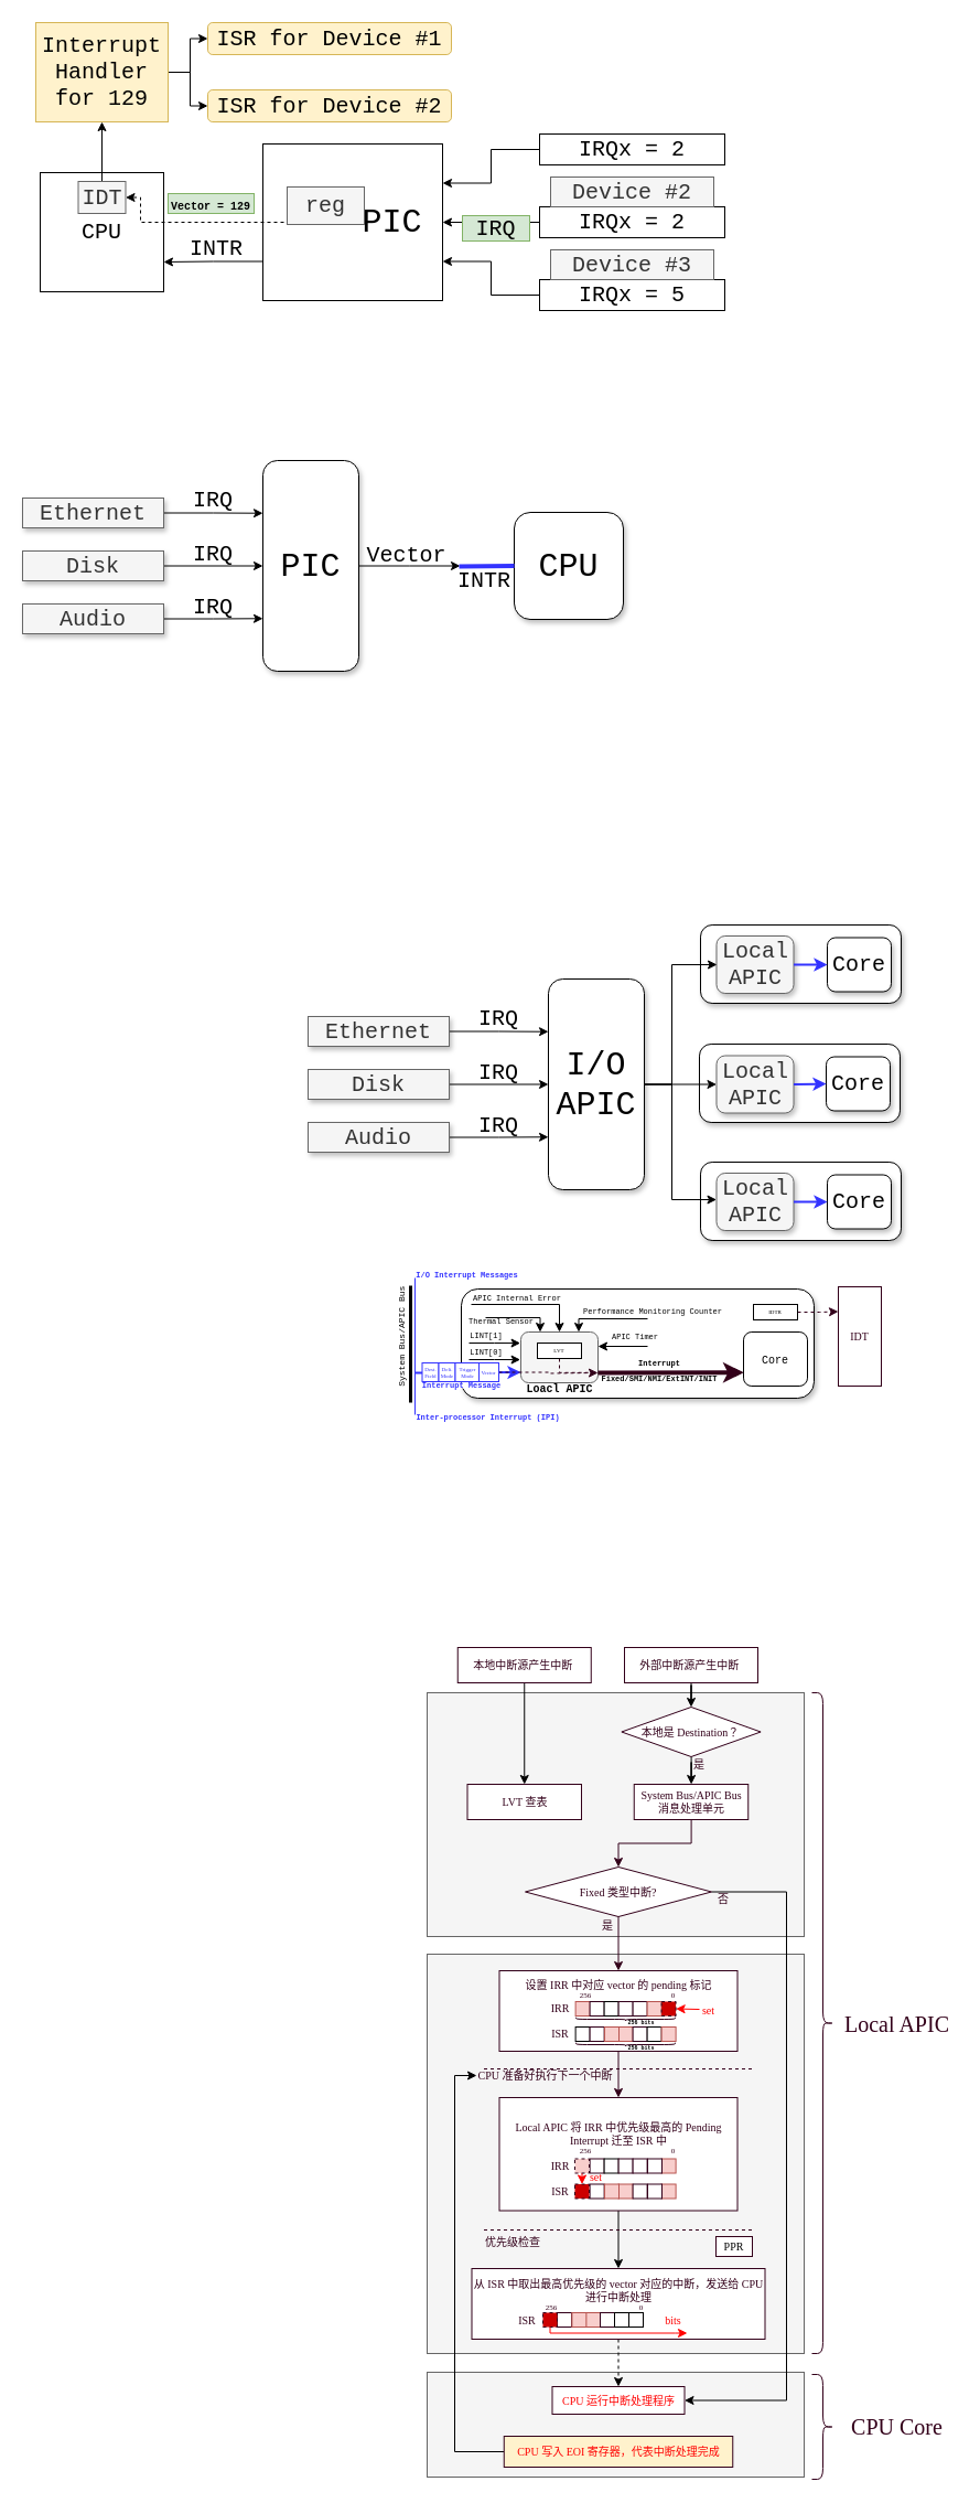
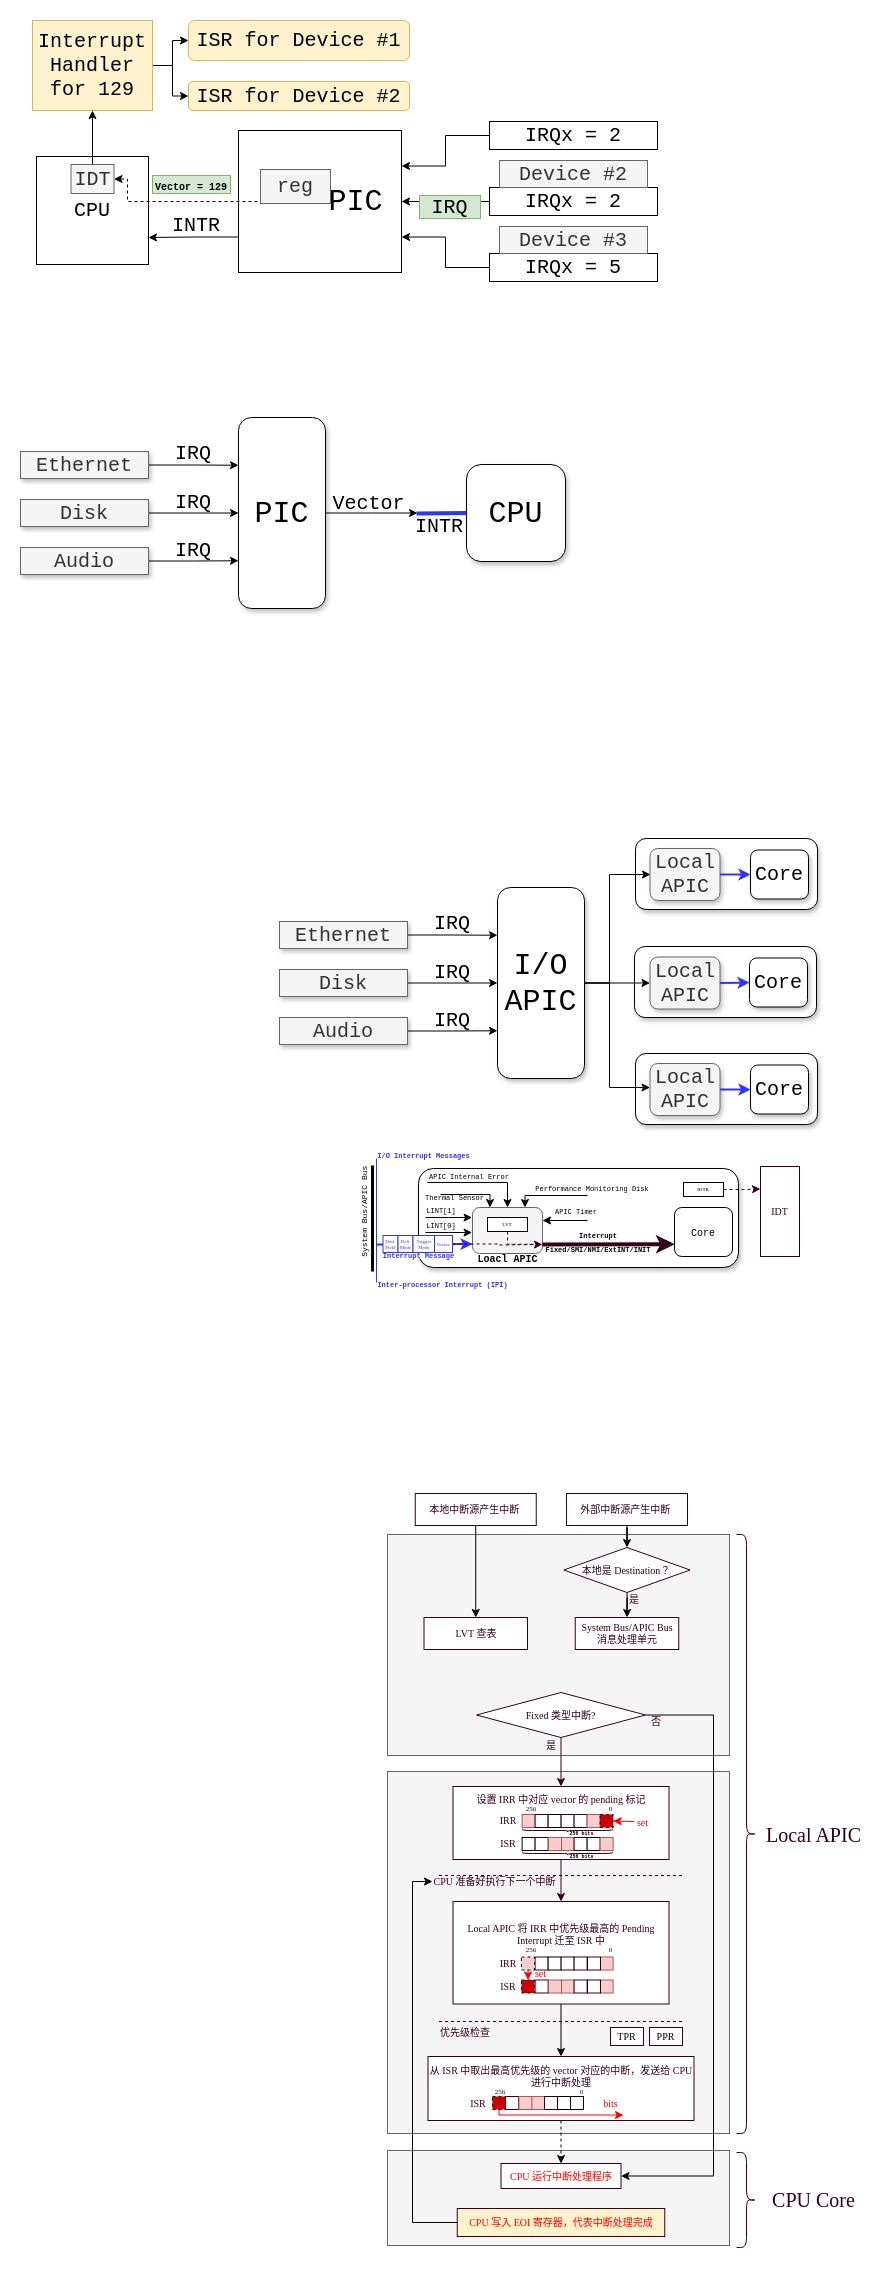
- <mxCell id="37" value="ISR for Device #1" style="rounded=1;whiteSpace=wrap;html=1;fontFamily=Courier New;fontSize=20;fillColor=#fff2cc;strokeColor=#d6b656;" parent="1" vertex="1"><mxGeometry x="188" y="20" width="221" height="29" as="geometry" /></mxCell>
+ <mxCell id="37" value="ISR for Device #1" style="rounded=1;whiteSpace=wrap;html=1;fontFamily=Courier New;fontSize=20;fillColor=#fff2cc;strokeColor=#d6b656;" parent="1" vertex="1"><mxGeometry x="188" y="20" width="221" height="40" as="geometry" /></mxCell>
- <mxCell id="87" value="&lt;font face=&quot;Courier New&quot; style=&quot;font-size: 7px&quot;&gt;Performance Monitoring Counter&lt;/font&gt;" style="text;html=1;strokeColor=none;fillColor=none;align=center;verticalAlign=middle;whiteSpace=wrap;rounded=0;fontSize=7;" vertex="1" parent="1"><mxGeometry x="527" y="1185" width="130" height="7" as="geometry" /></mxCell>
+ <mxCell id="87" value="&lt;font face=&quot;Courier New&quot; style=&quot;font-size: 7px&quot;&gt;Performance Monitoring Disk&lt;/font&gt;" style="text;html=1;strokeColor=none;fillColor=none;align=center;verticalAlign=middle;whiteSpace=wrap;rounded=0;fontSize=7;" vertex="1" parent="1"><mxGeometry x="527" y="1185" width="130" height="7" as="geometry" /></mxCell>
- <mxCell id="113" style="edgeStyle=orthogonalEdgeStyle;rounded=0;orthogonalLoop=1;jettySize=auto;html=1;fontFamily=Georgia;fontSize=10;fontColor=#33001A;endArrow=classic;endFill=1;strokeColor=#33001A;strokeWidth=1;" edge="1" parent="1" source="114" target="109"><mxGeometry relative="1" as="geometry" /></mxCell>
+ <mxCell id="189" value="TPR" style="rounded=0;whiteSpace=wrap;html=1;shadow=0;fontFamily=Georgia;fontSize=10;fontColor=#000000;strokeColor=#33001A;strokeWidth=1;fillColor=#FFFFFF;" vertex="1" parent="1"><mxGeometry x="610" y="2027" width="33" height="18" as="geometry" /></mxCell>
